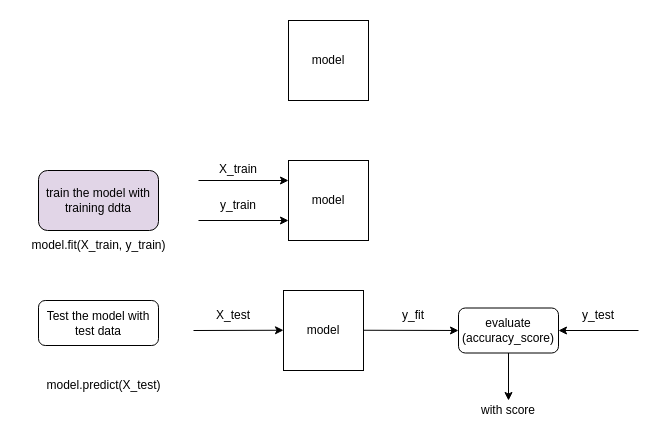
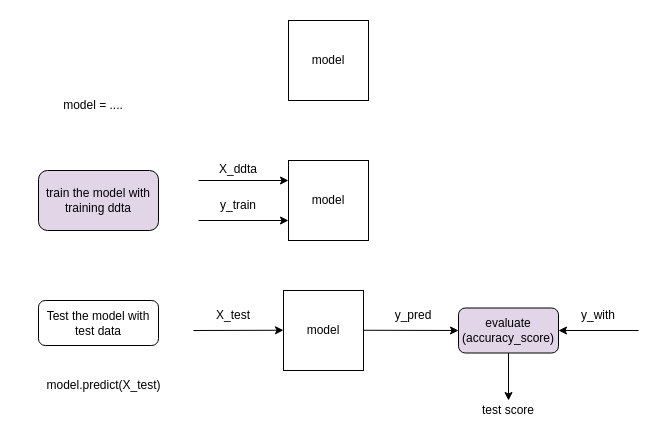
+ <mxCell id="13" value="model = ...." style="text;html=1;align=center;verticalAlign=middle;whiteSpace=wrap;rounded=0;" vertex="1" parent="1"><mxGeometry x="58" y="90" width="70" height="30" as="geometry" /></mxCell>
- <mxCell id="8" value="X_train" style="text;html=1;align=center;verticalAlign=middle;whiteSpace=wrap;rounded=0;" vertex="1" parent="1"><mxGeometry x="208" y="154" width="60" height="30" as="geometry" /></mxCell>
+ <mxCell id="8" value="X_ddta" style="text;html=1;align=center;verticalAlign=middle;whiteSpace=wrap;rounded=0;" vertex="1" parent="1"><mxGeometry x="208" y="154" width="60" height="30" as="geometry" /></mxCell>
- <mxCell id="14" value="model.fit(X_train, y_train)" style="text;html=1;align=center;verticalAlign=middle;whiteSpace=wrap;rounded=0;" vertex="1" parent="1"><mxGeometry x="20.5" y="230" width="155" height="30" as="geometry" /></mxCell>
- <mxCell id="12" value="y_fit" style="text;html=1;align=center;verticalAlign=middle;whiteSpace=wrap;rounded=0;" vertex="1" parent="1"><mxGeometry x="383" y="300" width="60" height="30" as="geometry" /></mxCell>
+ <mxCell id="12" value="y_pred" style="text;html=1;align=center;verticalAlign=middle;whiteSpace=wrap;rounded=0;" vertex="1" parent="1"><mxGeometry x="383" y="300" width="60" height="30" as="geometry" /></mxCell>
- <mxCell id="18" value="y_test" style="text;html=1;align=center;verticalAlign=middle;whiteSpace=wrap;rounded=0;" vertex="1" parent="1"><mxGeometry x="568" y="300" width="60" height="30" as="geometry" /></mxCell>
+ <mxCell id="18" value="y_with" style="text;html=1;align=center;verticalAlign=middle;whiteSpace=wrap;rounded=0;" vertex="1" parent="1"><mxGeometry x="568" y="300" width="60" height="30" as="geometry" /></mxCell>
- <mxCell id="16" value="evaluate (accuracy_score)" style="rounded=1;whiteSpace=wrap;html=1;" vertex="1" parent="1"><mxGeometry x="458" y="307.5" width="100" height="45" as="geometry" /></mxCell>
+ <mxCell id="16" value="evaluate (accuracy_score)" style="rounded=1;whiteSpace=wrap;html=1;fillColor=#e1d5e7;" vertex="1" parent="1"><mxGeometry x="458" y="307.5" width="100" height="45" as="geometry" /></mxCell>
- <mxCell id="20" value="with score" style="text;html=1;align=center;verticalAlign=middle;whiteSpace=wrap;rounded=0;" vertex="1" parent="1"><mxGeometry x="478" y="395" width="60" height="30" as="geometry" /></mxCell>
+ <mxCell id="20" value="test score" style="text;html=1;align=center;verticalAlign=middle;whiteSpace=wrap;rounded=0;" vertex="1" parent="1"><mxGeometry x="478" y="395" width="60" height="30" as="geometry" /></mxCell>
